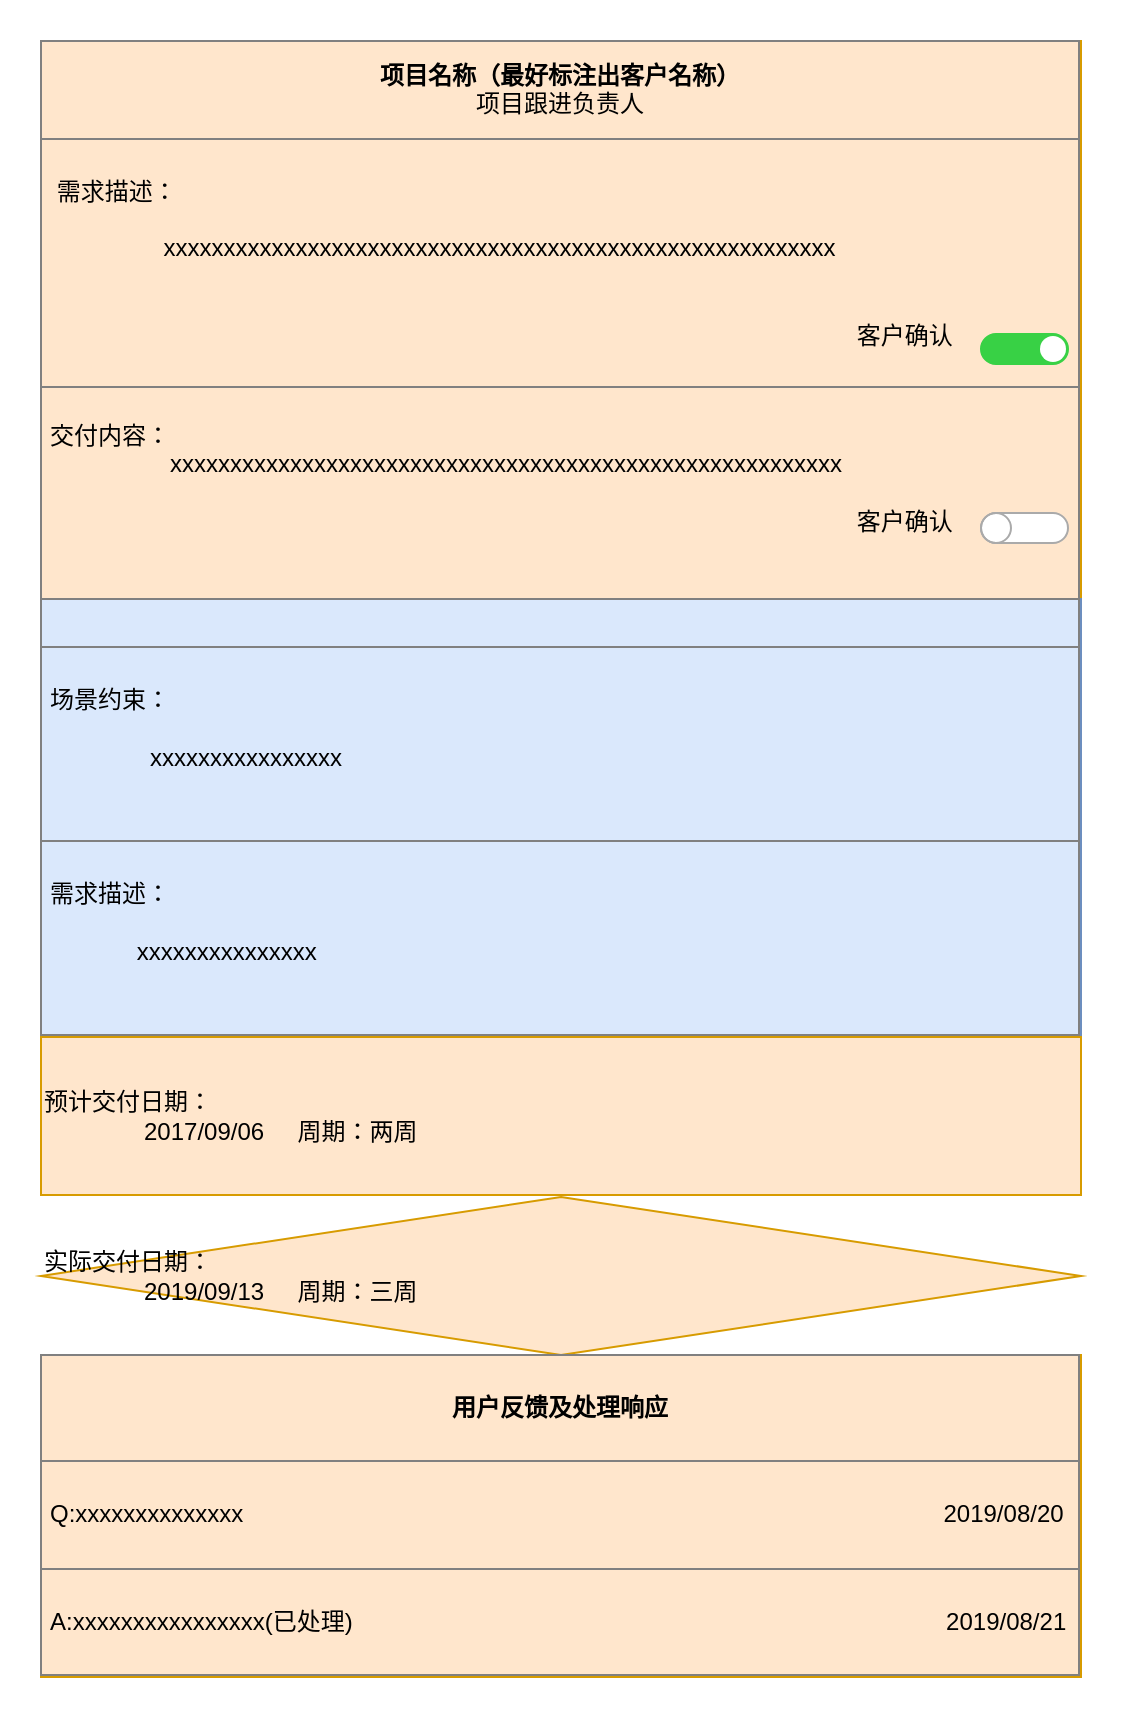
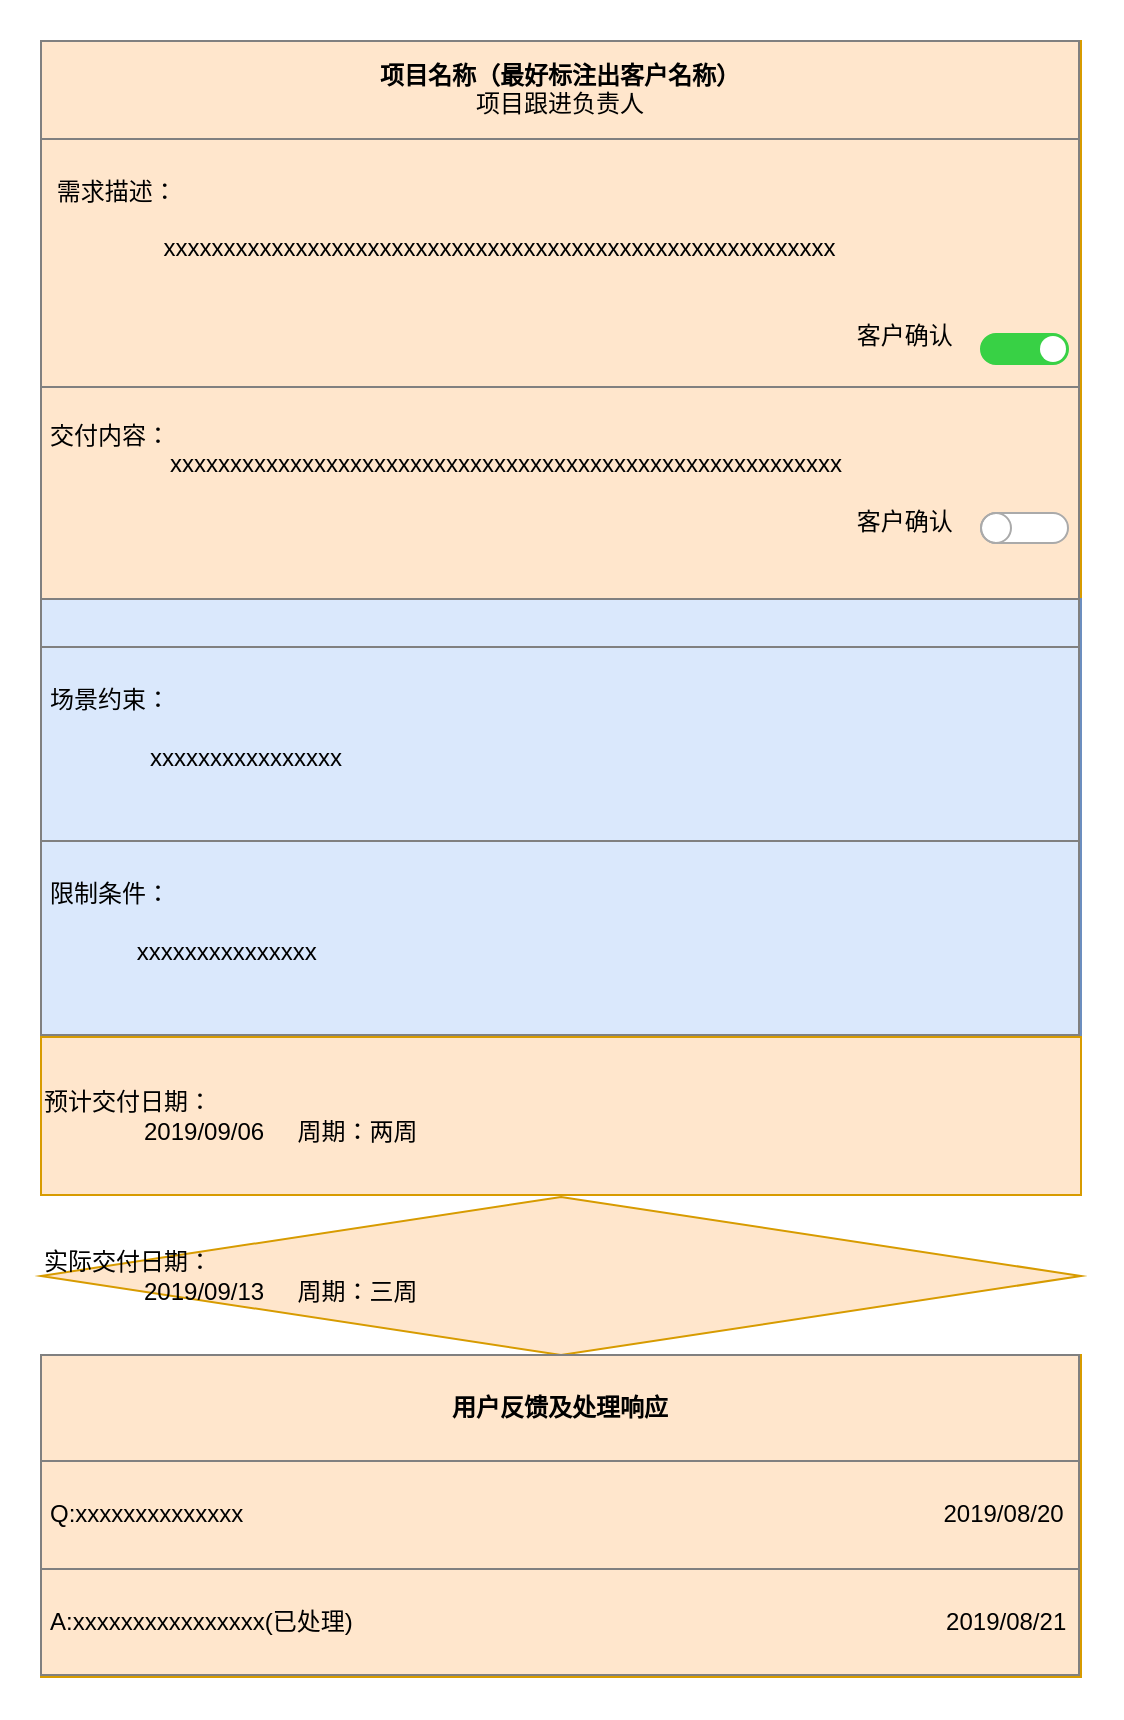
- <mxCell id="5" value="&lt;table border=&quot;1&quot; width=&quot;100%&quot; cellpadding=&quot;4&quot; style=&quot;width: 100% ; height: 100% ; border-collapse: collapse&quot;&gt;&lt;tbody&gt;&lt;tr&gt;&lt;th align=&quot;center&quot;&gt;&lt;br&gt;&lt;/th&gt;&lt;/tr&gt;&lt;tr&gt;&lt;td align=&quot;center&quot; style=&quot;text-align: left&quot;&gt;&lt;br&gt;场景约束：&lt;br&gt;&lt;br&gt;&amp;nbsp; &amp;nbsp; &amp;nbsp; &amp;nbsp; &amp;nbsp; &amp;nbsp; &amp;nbsp; &amp;nbsp;xxxxxxxxxxxxxxxx&lt;br&gt;&lt;br&gt;&lt;br&gt;&lt;/td&gt;&lt;/tr&gt;&lt;tr&gt;&lt;td align=&quot;center&quot; style=&quot;text-align: left&quot;&gt;&lt;br&gt;需求描述：&lt;br&gt;&amp;nbsp; &amp;nbsp; &amp;nbsp; &amp;nbsp; &amp;nbsp; &amp;nbsp; &amp;nbsp; &lt;br&gt;&amp;nbsp; &amp;nbsp; &amp;nbsp; &amp;nbsp; &amp;nbsp; &amp;nbsp; &amp;nbsp;xxxxxxxxxxxxxxx&lt;br&gt;&lt;br&gt;&lt;br&gt;&lt;/td&gt;&lt;/tr&gt;&lt;/tbody&gt;&lt;/table&gt;" style="text;html=1;strokeColor=#6c8ebf;fillColor=#dae8fc;overflow=fill;" vertex="1" parent="1"><mxGeometry x="20" y="299" width="520" height="219" as="geometry" /></mxCell>
+ <mxCell id="5" value="&lt;table border=&quot;1&quot; width=&quot;100%&quot; cellpadding=&quot;4&quot; style=&quot;width: 100% ; height: 100% ; border-collapse: collapse&quot;&gt;&lt;tbody&gt;&lt;tr&gt;&lt;th align=&quot;center&quot;&gt;&lt;br&gt;&lt;/th&gt;&lt;/tr&gt;&lt;tr&gt;&lt;td align=&quot;center&quot; style=&quot;text-align: left&quot;&gt;&lt;br&gt;场景约束：&lt;br&gt;&lt;br&gt;&amp;nbsp; &amp;nbsp; &amp;nbsp; &amp;nbsp; &amp;nbsp; &amp;nbsp; &amp;nbsp; &amp;nbsp;xxxxxxxxxxxxxxxx&lt;br&gt;&lt;br&gt;&lt;br&gt;&lt;/td&gt;&lt;/tr&gt;&lt;tr&gt;&lt;td align=&quot;center&quot; style=&quot;text-align: left&quot;&gt;&lt;br&gt;限制条件：&lt;br&gt;&amp;nbsp; &amp;nbsp; &amp;nbsp; &amp;nbsp; &amp;nbsp; &amp;nbsp; &amp;nbsp; &lt;br&gt;&amp;nbsp; &amp;nbsp; &amp;nbsp; &amp;nbsp; &amp;nbsp; &amp;nbsp; &amp;nbsp;xxxxxxxxxxxxxxx&lt;br&gt;&lt;br&gt;&lt;br&gt;&lt;/td&gt;&lt;/tr&gt;&lt;/tbody&gt;&lt;/table&gt;" style="text;html=1;strokeColor=#6c8ebf;fillColor=#dae8fc;overflow=fill;" vertex="1" parent="1"><mxGeometry x="20" y="299" width="520" height="219" as="geometry" /></mxCell>
- <mxCell id="6" value="预计交付日期：&lt;br&gt;&amp;nbsp; &amp;nbsp; &amp;nbsp; &amp;nbsp; &amp;nbsp; &amp;nbsp; &amp;nbsp; &amp;nbsp;2017/09/06&amp;nbsp; &amp;nbsp; &amp;nbsp;周期：两周" style="rounded=0;whiteSpace=wrap;html=1;align=left;fillColor=#ffe6cc;strokeColor=#d79b00;" vertex="1" parent="1"><mxGeometry x="20" y="518" width="520" height="79" as="geometry" /></mxCell>
+ <mxCell id="6" value="预计交付日期：&lt;br&gt;&amp;nbsp; &amp;nbsp; &amp;nbsp; &amp;nbsp; &amp;nbsp; &amp;nbsp; &amp;nbsp; &amp;nbsp;2019/09/06&amp;nbsp; &amp;nbsp; &amp;nbsp;周期：两周" style="rounded=0;whiteSpace=wrap;html=1;align=left;fillColor=#ffe6cc;strokeColor=#d79b00;" vertex="1" parent="1"><mxGeometry x="20" y="518" width="520" height="79" as="geometry" /></mxCell>
